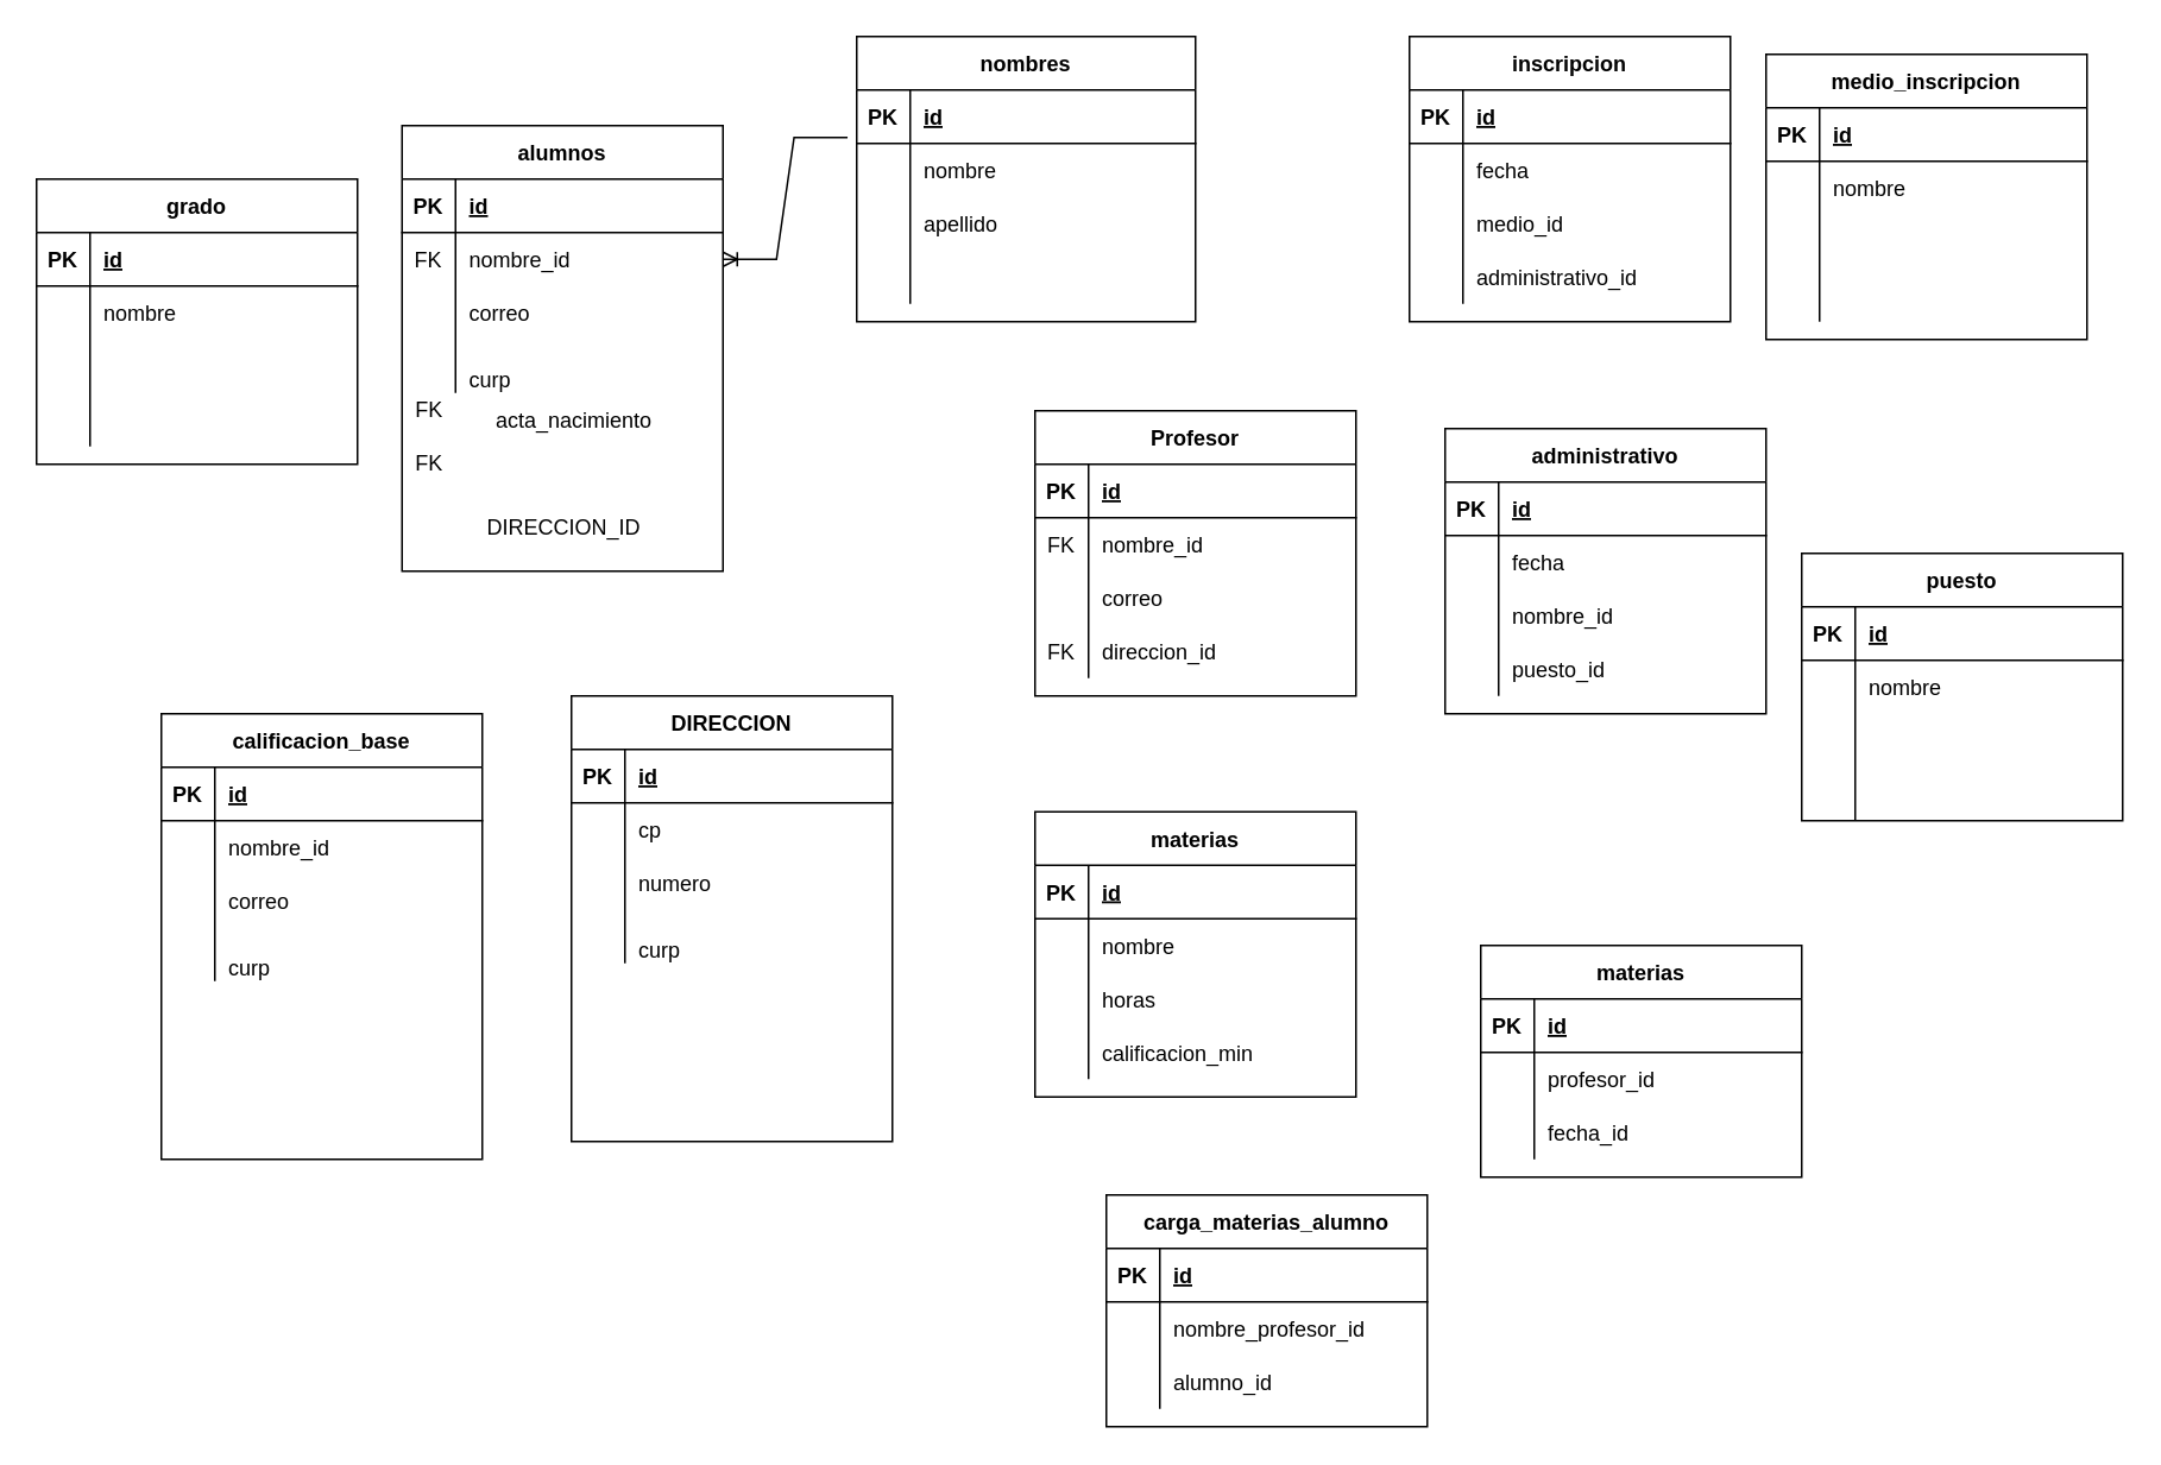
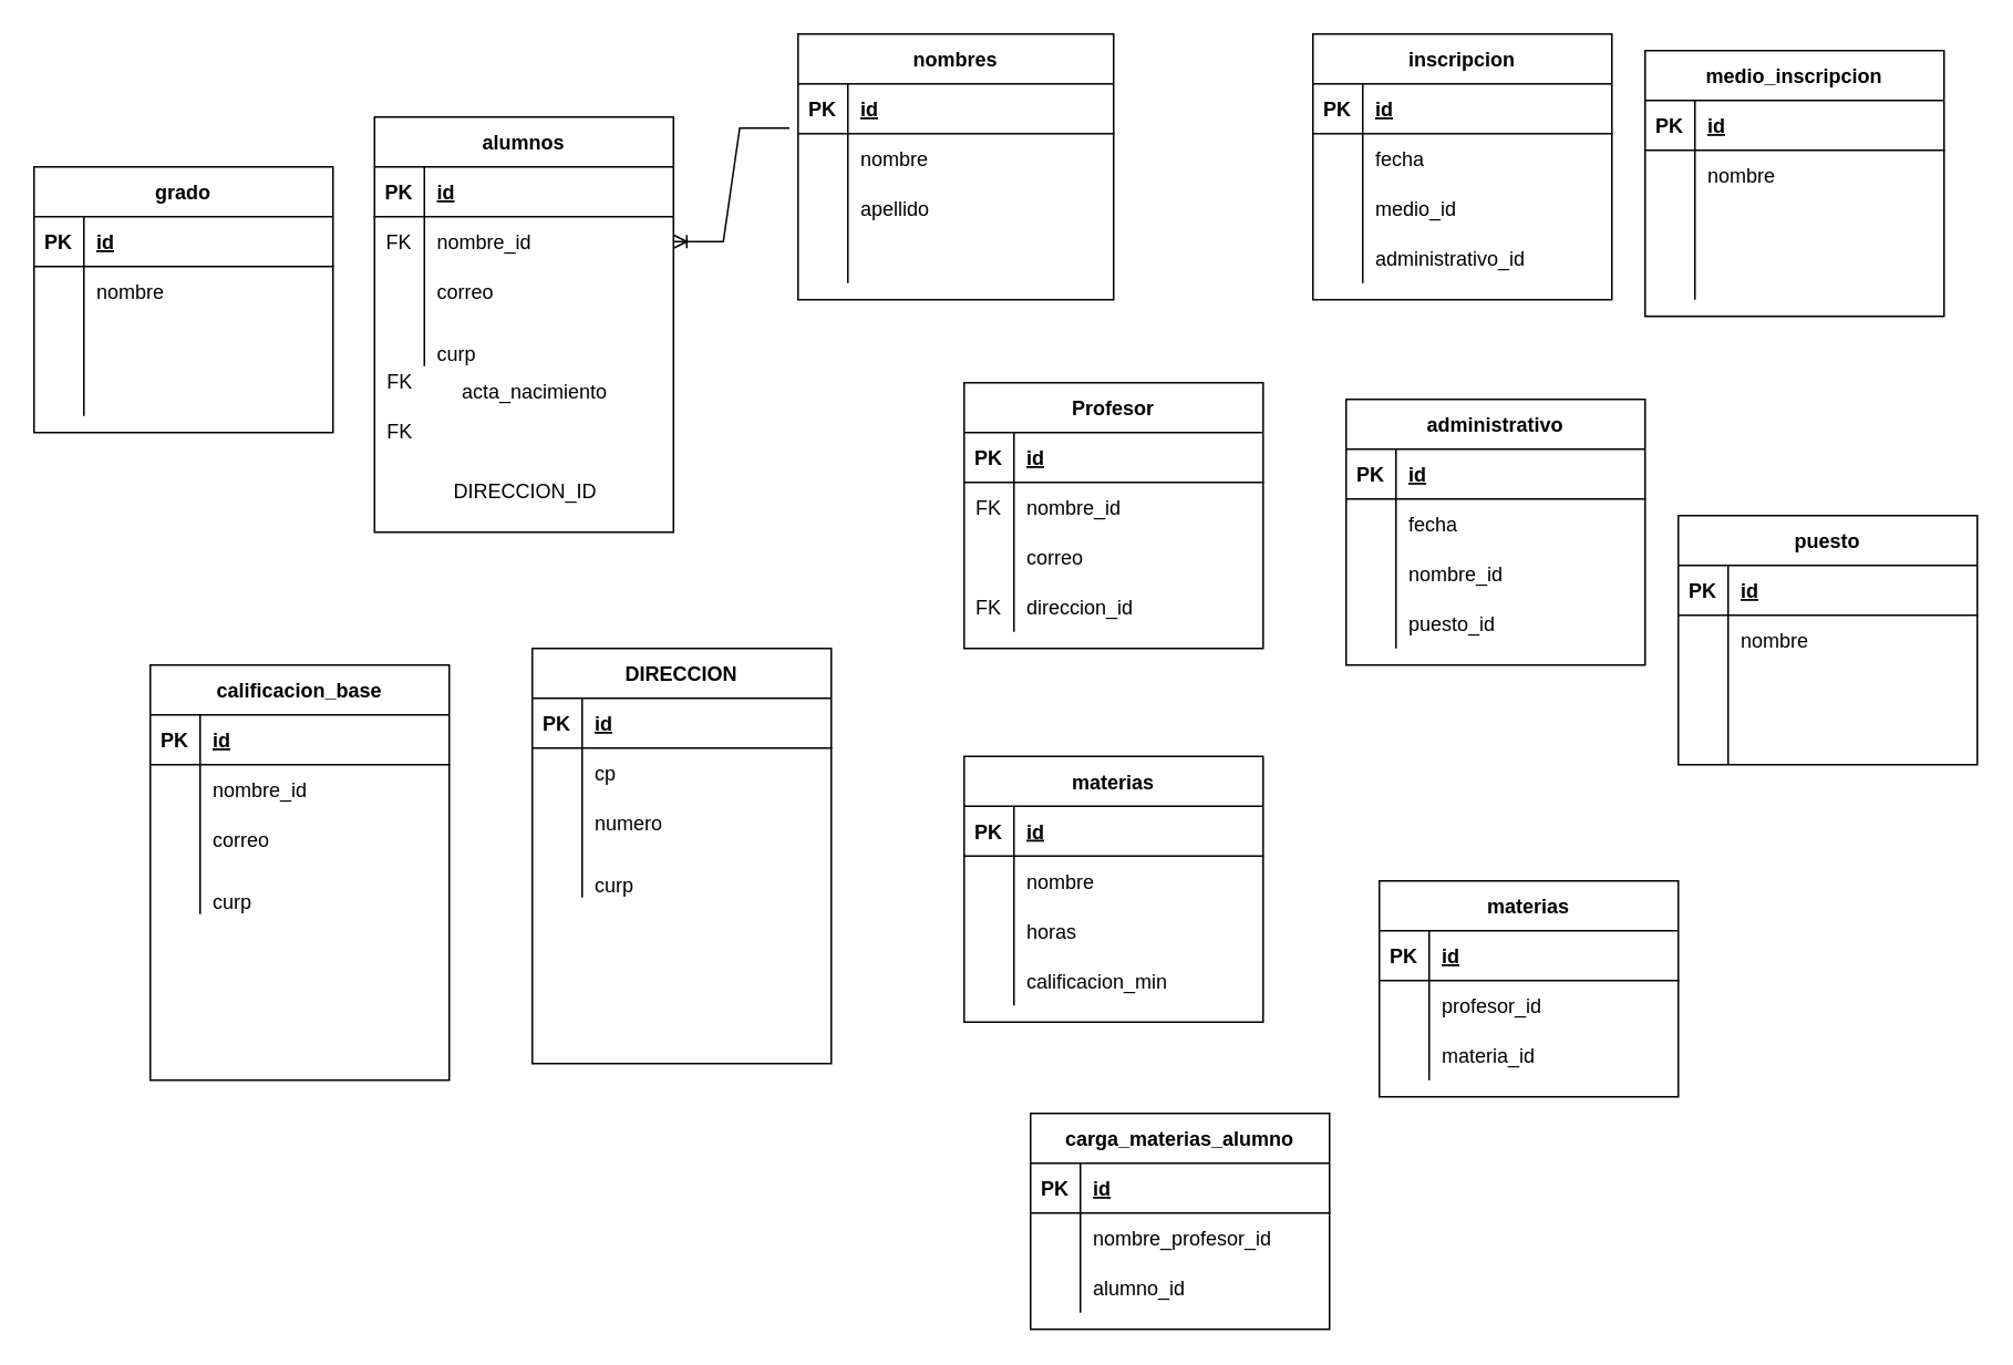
- <mxCell id="50" value="fecha_id" style="shape=partialRectangle;connectable=0;fillColor=none;top=0;left=0;bottom=0;right=0;align=left;spacingLeft=6;overflow=hidden;" parent="48" vertex="1"><mxGeometry x="30" width="150" height="30" as="geometry"><mxRectangle width="150" height="30" as="alternateBounds" /></mxGeometry></mxCell>
+ <mxCell id="50" value="materia_id" style="shape=partialRectangle;connectable=0;fillColor=none;top=0;left=0;bottom=0;right=0;align=left;spacingLeft=6;overflow=hidden;" parent="48" vertex="1"><mxGeometry x="30" width="150" height="30" as="geometry"><mxRectangle width="150" height="30" as="alternateBounds" /></mxGeometry></mxCell>
